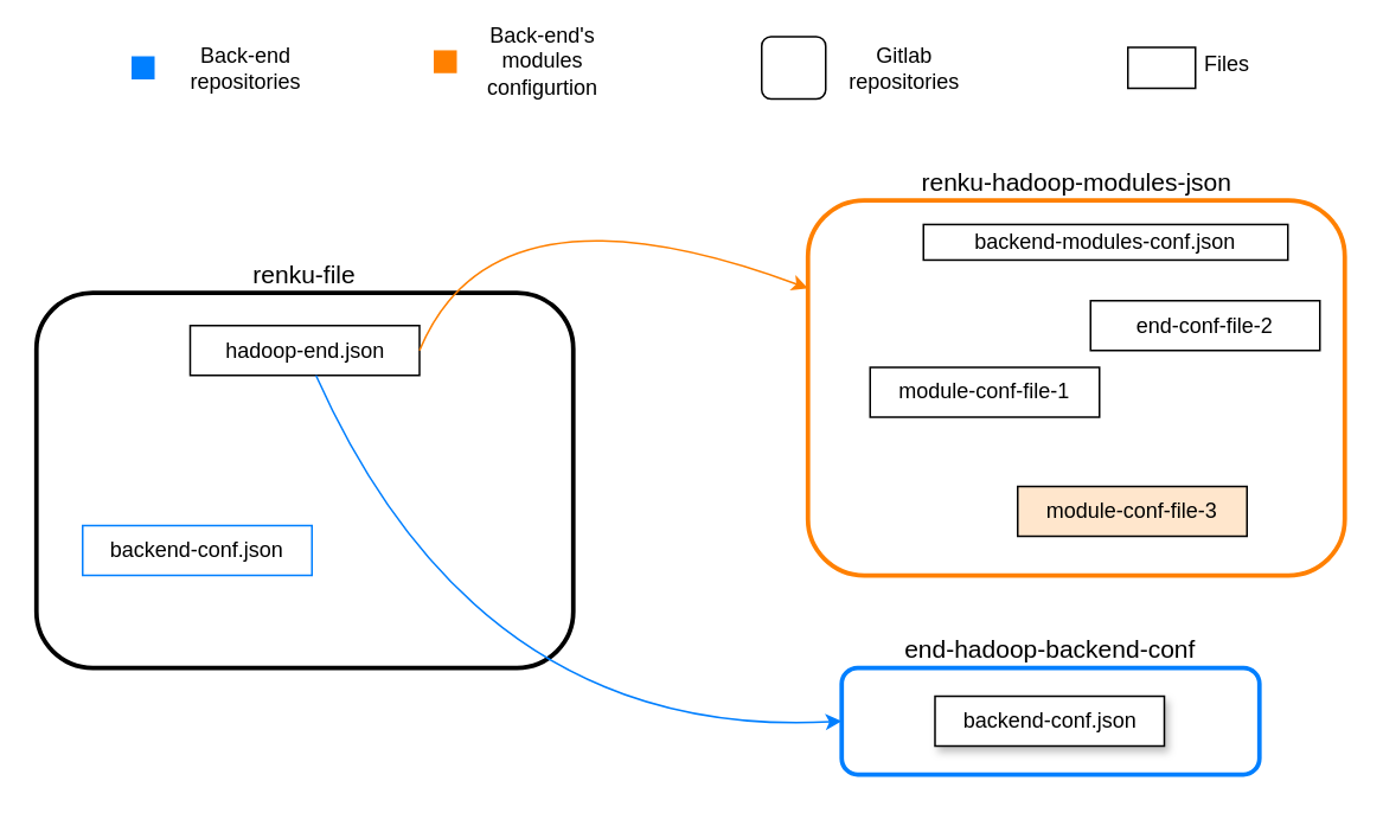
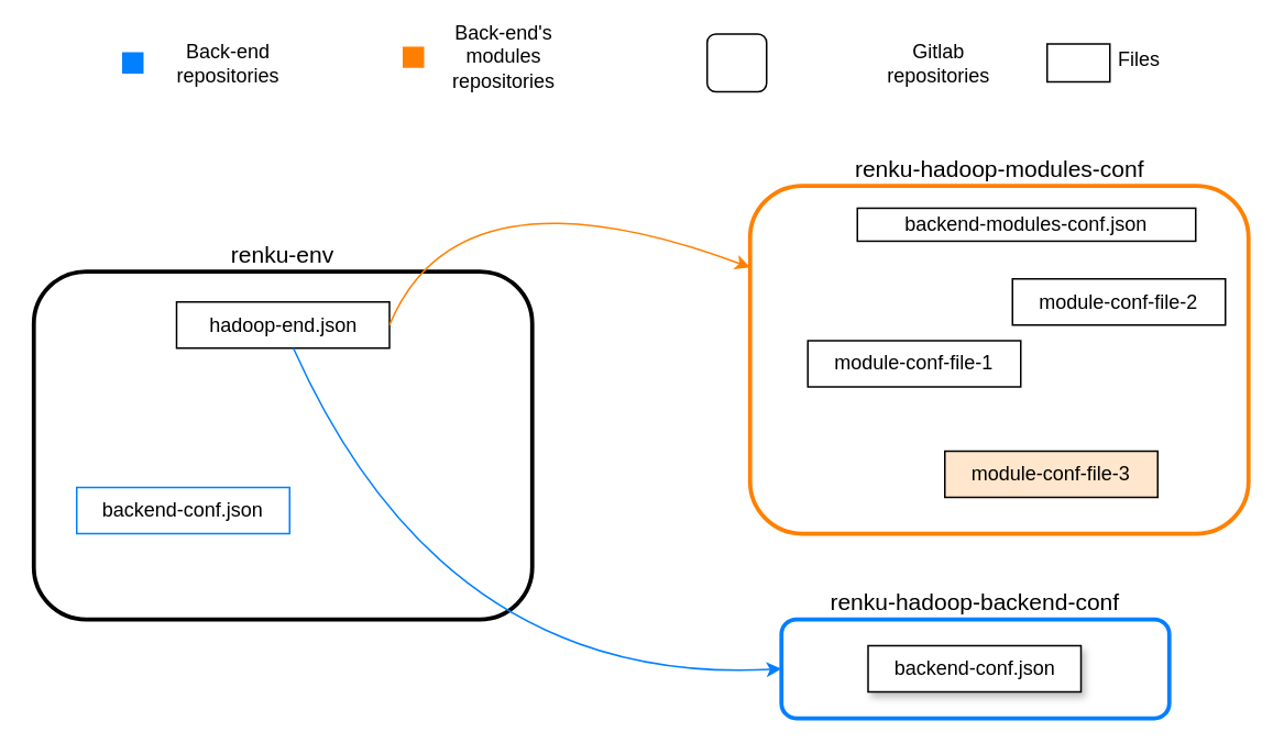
- <mxCell id="7" value="Back-end's modules configurtion" style="text;html=1;strokeColor=none;fillColor=none;align=center;verticalAlign=middle;whiteSpace=wrap;rounded=0;" vertex="1" parent="1"><mxGeometry x="256" y="24.07" width="98" height="20" as="geometry" /></mxCell>
+ <mxCell id="7" value="Back-end's modules repositories" style="text;html=1;strokeColor=none;fillColor=none;align=center;verticalAlign=middle;whiteSpace=wrap;rounded=0;" vertex="1" parent="1"><mxGeometry x="256" y="24.07" width="98" height="20" as="geometry" /></mxCell>
- <mxCell id="12" value="Gitlab repositories" style="text;html=1;strokeColor=none;fillColor=none;align=center;verticalAlign=middle;whiteSpace=wrap;rounded=0;" vertex="1" parent="1"><mxGeometry x="464" y="27.5" width="89" height="20" as="geometry" /></mxCell>
+ <mxCell id="12" value="Gitlab repositories" style="text;html=1;strokeColor=none;fillColor=none;align=center;verticalAlign=middle;whiteSpace=wrap;rounded=0;" vertex="1" parent="1"><mxGeometry x="524" y="27.5" width="89" height="20" as="geometry" /></mxCell>
- <mxCell id="15" value="&lt;font style=&quot;font-size: 14px&quot;&gt;renku-hadoop-modules-json&lt;/font&gt;" style="text;html=1;strokeColor=none;fillColor=none;align=center;verticalAlign=middle;whiteSpace=wrap;rounded=0;" vertex="1" parent="1"><mxGeometry x="499.5" y="92" width="211" height="20" as="geometry" /></mxCell>
+ <mxCell id="15" value="&lt;font style=&quot;font-size: 14px&quot;&gt;renku-hadoop-modules-conf&lt;/font&gt;" style="text;html=1;strokeColor=none;fillColor=none;align=center;verticalAlign=middle;whiteSpace=wrap;rounded=0;" vertex="1" parent="1"><mxGeometry x="499.5" y="92" width="211" height="20" as="geometry" /></mxCell>
- <mxCell id="3" value="&lt;font style=&quot;font-size: 14px&quot;&gt;renku-file&lt;/font&gt;" style="text;html=1;strokeColor=none;fillColor=none;align=center;verticalAlign=middle;whiteSpace=wrap;rounded=0;" vertex="1" parent="1"><mxGeometry x="124" y="144" width="94" height="20" as="geometry" /></mxCell>
+ <mxCell id="3" value="&lt;font style=&quot;font-size: 14px&quot;&gt;renku-env&lt;/font&gt;" style="text;html=1;strokeColor=none;fillColor=none;align=center;verticalAlign=middle;whiteSpace=wrap;rounded=0;" vertex="1" parent="1"><mxGeometry x="124" y="144" width="94" height="20" as="geometry" /></mxCell>
- <mxCell id="19" value="end-conf-file-2" style="rounded=0;whiteSpace=wrap;html=1;strokeColor=#000000;" vertex="1" parent="1"><mxGeometry x="613" y="168.5" width="129" height="28" as="geometry" /></mxCell>
+ <mxCell id="19" value="module-conf-file-2" style="rounded=0;whiteSpace=wrap;html=1;strokeColor=#000000;" vertex="1" parent="1"><mxGeometry x="613" y="168.5" width="129" height="28" as="geometry" /></mxCell>
- <mxCell id="23" value="&lt;font style=&quot;font-size: 14px&quot;&gt;end-hadoop-backend-conf&lt;/font&gt;" style="text;html=1;strokeColor=none;fillColor=none;align=center;verticalAlign=middle;whiteSpace=wrap;rounded=0;" vertex="1" parent="1"><mxGeometry x="484.5" y="355" width="211" height="20" as="geometry" /></mxCell>
+ <mxCell id="23" value="&lt;font style=&quot;font-size: 14px&quot;&gt;renku-hadoop-backend-conf&lt;/font&gt;" style="text;html=1;strokeColor=none;fillColor=none;align=center;verticalAlign=middle;whiteSpace=wrap;rounded=0;" vertex="1" parent="1"><mxGeometry x="484.5" y="355" width="211" height="20" as="geometry" /></mxCell>
